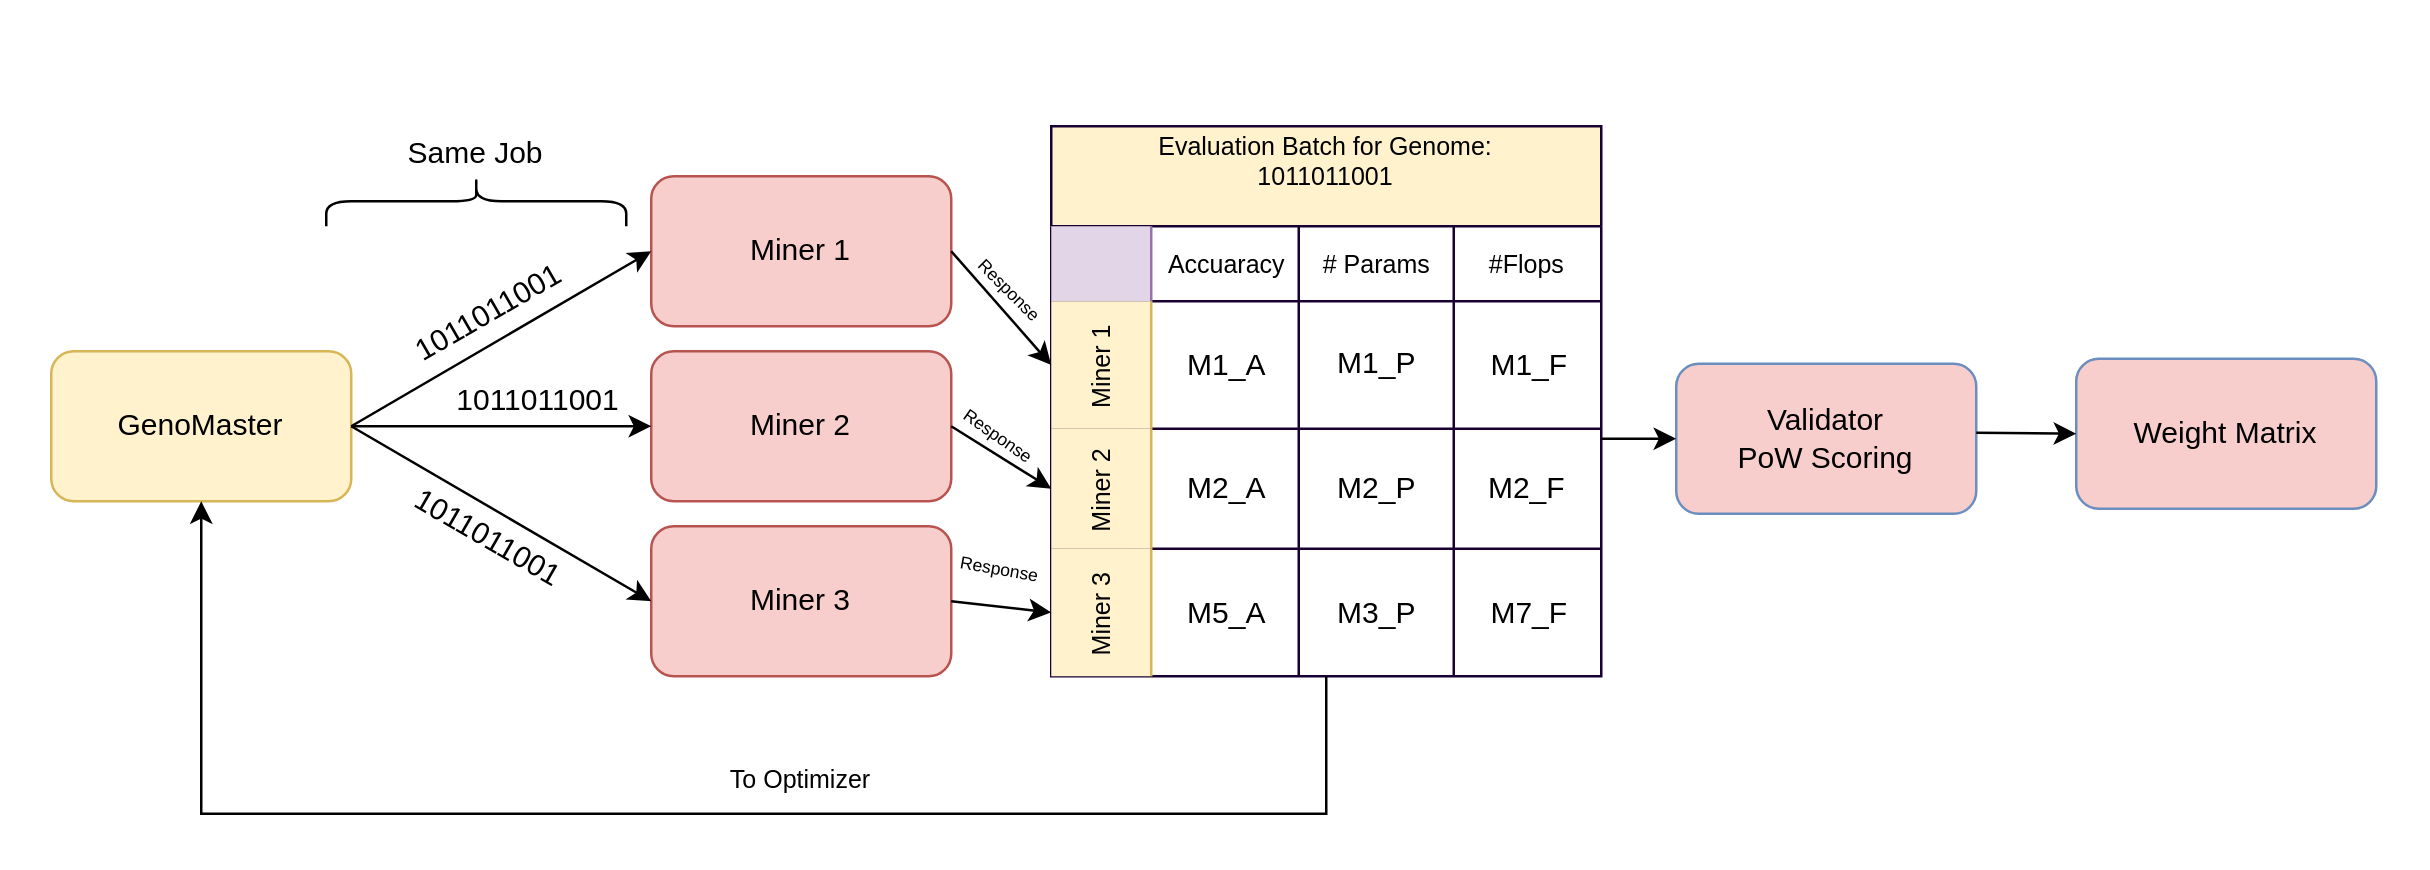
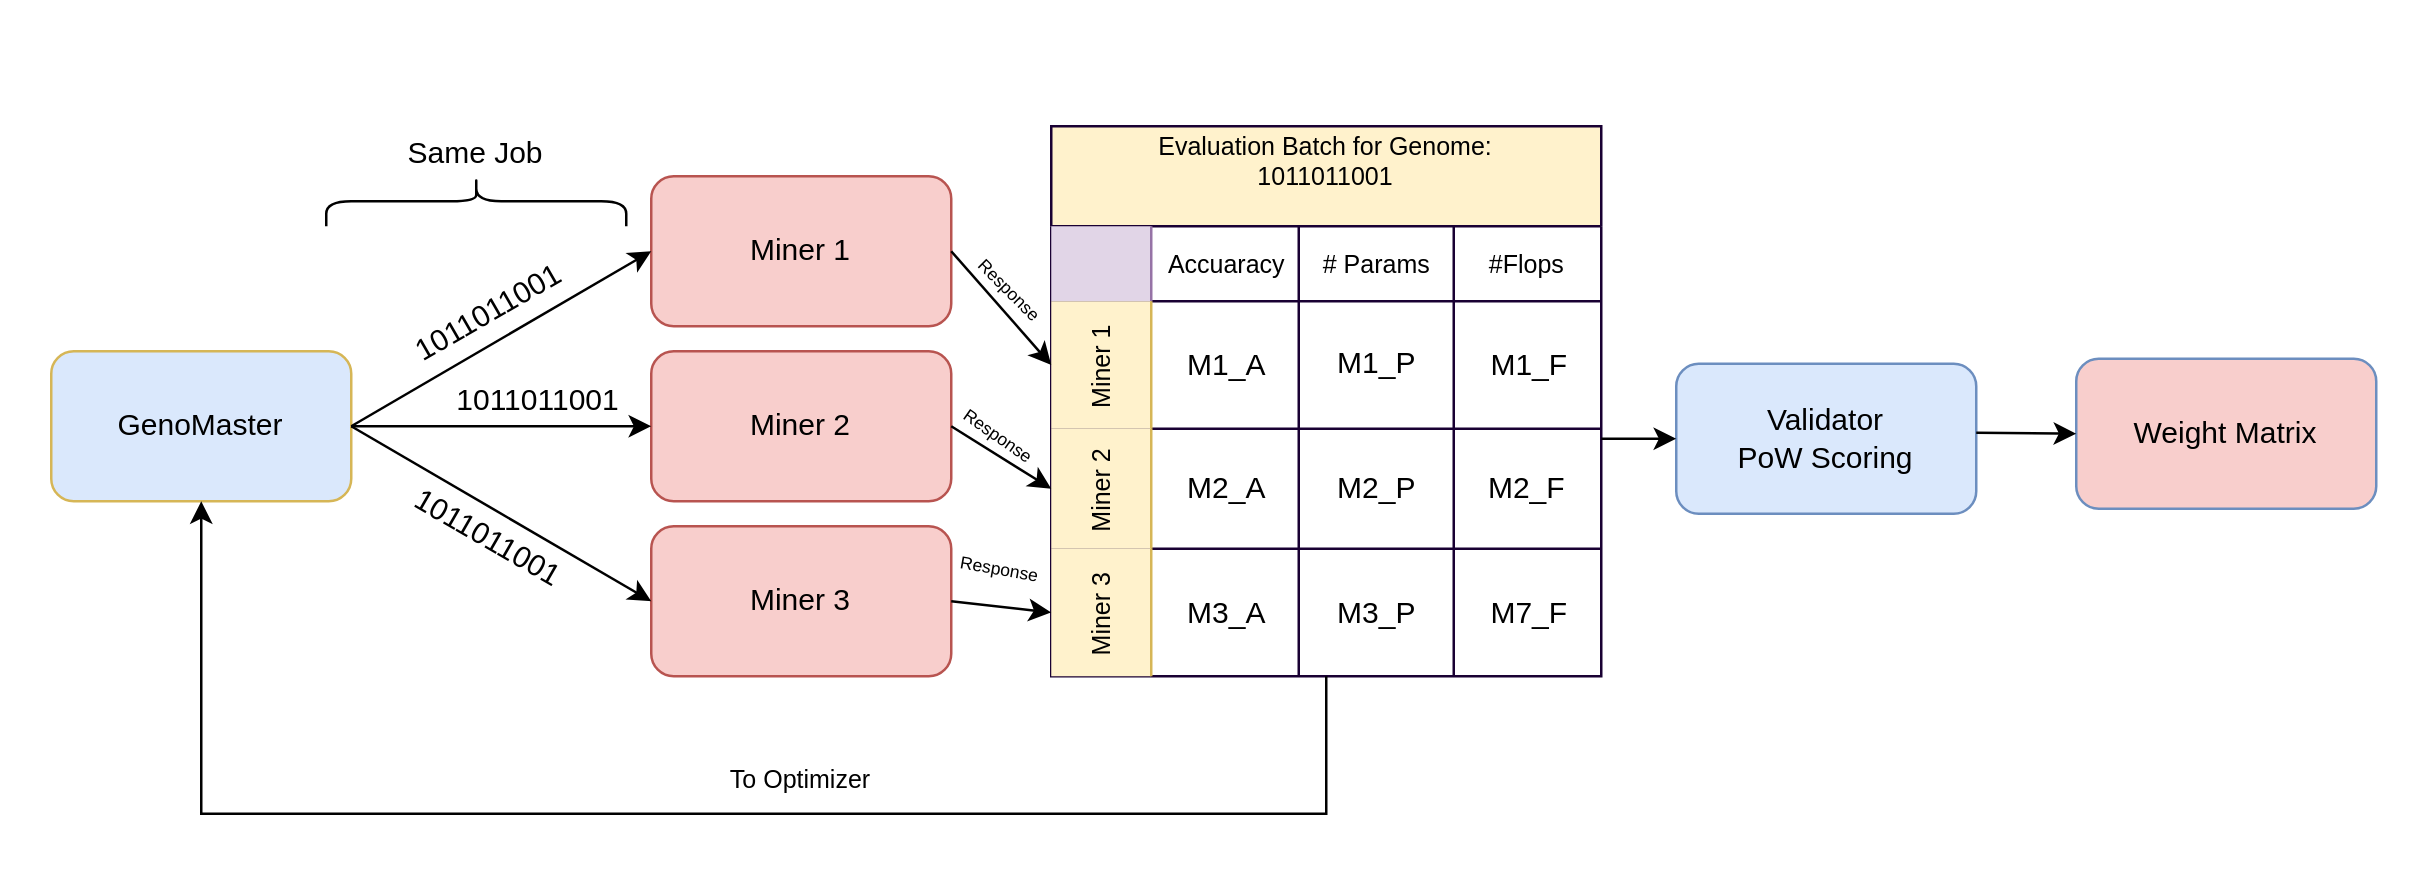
- <mxCell id="2" value="GenoMaster" style="rounded=1;whiteSpace=wrap;html=1;fillColor=#fff2cc;strokeColor=#d6b656;" vertex="1" parent="1"><mxGeometry x="20" y="140" width="120" height="60" as="geometry" /></mxCell>
+ <mxCell id="2" value="GenoMaster" style="rounded=1;whiteSpace=wrap;html=1;fillColor=#dae8fc;strokeColor=#d6b656;" vertex="1" parent="1"><mxGeometry x="20" y="140" width="120" height="60" as="geometry" /></mxCell>
- <mxCell id="47" value="Validator&lt;br&gt;PoW Scoring" style="rounded=1;whiteSpace=wrap;html=1;fillColor=#f8cecc;strokeColor=#6c8ebf;" vertex="1" parent="1"><mxGeometry x="670" y="145" width="120" height="60" as="geometry" /></mxCell>
+ <mxCell id="47" value="Validator&lt;br&gt;PoW Scoring" style="rounded=1;whiteSpace=wrap;html=1;fillColor=#dae8fc;strokeColor=#6c8ebf;" vertex="1" parent="1"><mxGeometry x="670" y="145" width="120" height="60" as="geometry" /></mxCell>
- <mxCell id="34" value="M5_A" style="text;html=1;align=center;verticalAlign=middle;resizable=0;points=[];autosize=1;strokeColor=none;fillColor=none;" vertex="1" parent="33"><mxGeometry x="4.5" y="10.5" width="50" height="30" as="geometry" /></mxCell>
+ <mxCell id="34" value="M3_A" style="text;html=1;align=center;verticalAlign=middle;resizable=0;points=[];autosize=1;strokeColor=none;fillColor=none;" vertex="1" parent="33"><mxGeometry x="4.5" y="10.5" width="50" height="30" as="geometry" /></mxCell>
